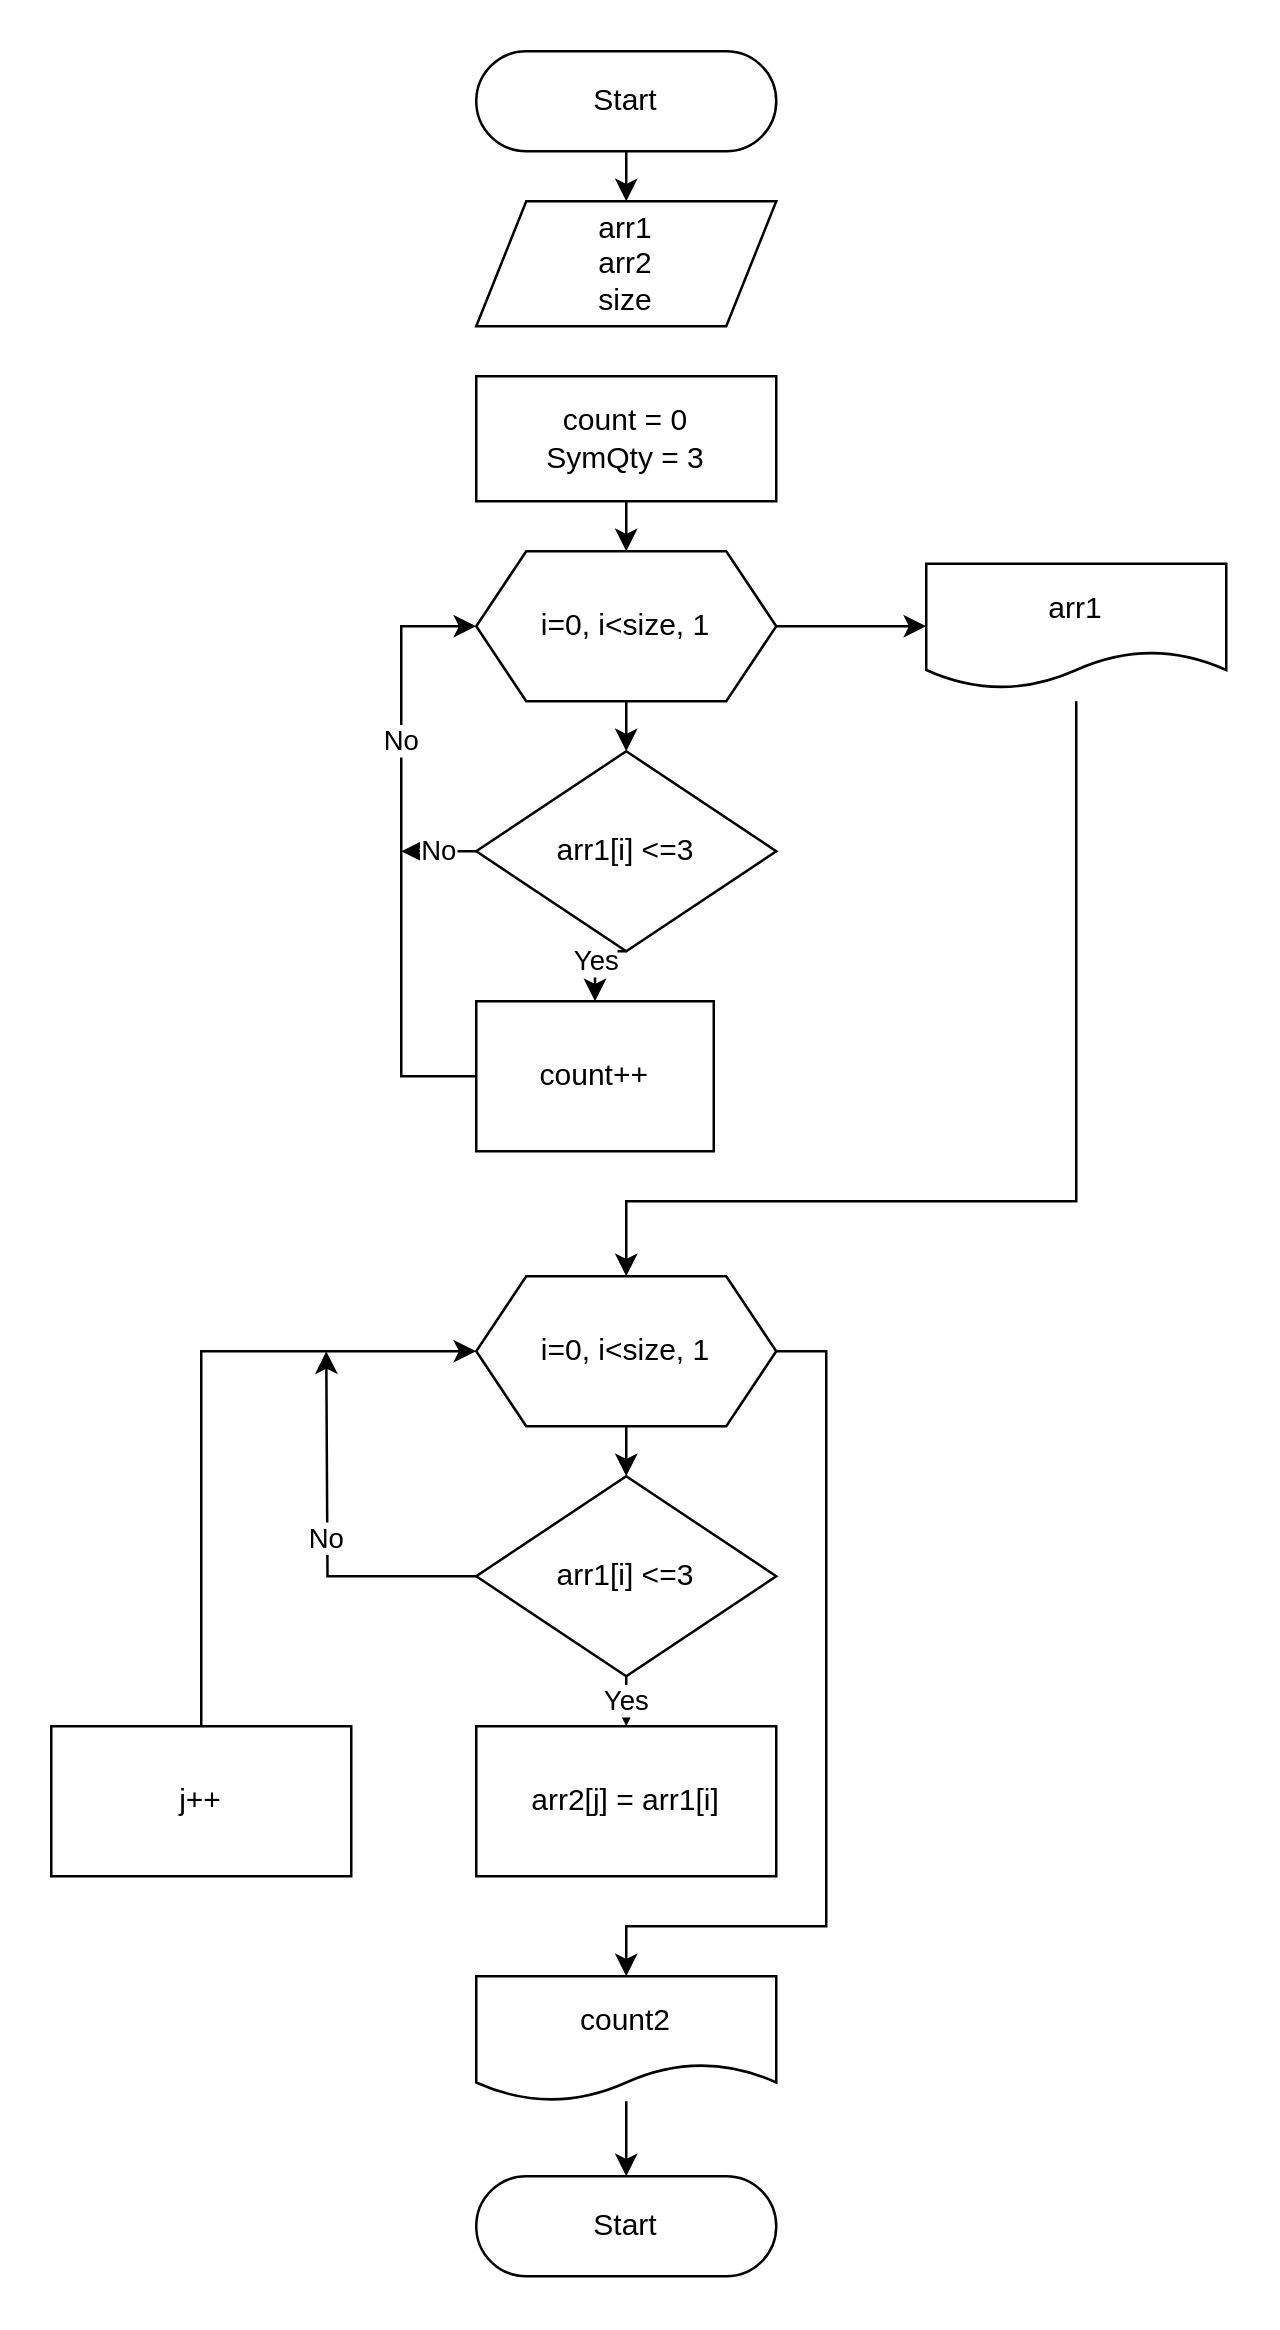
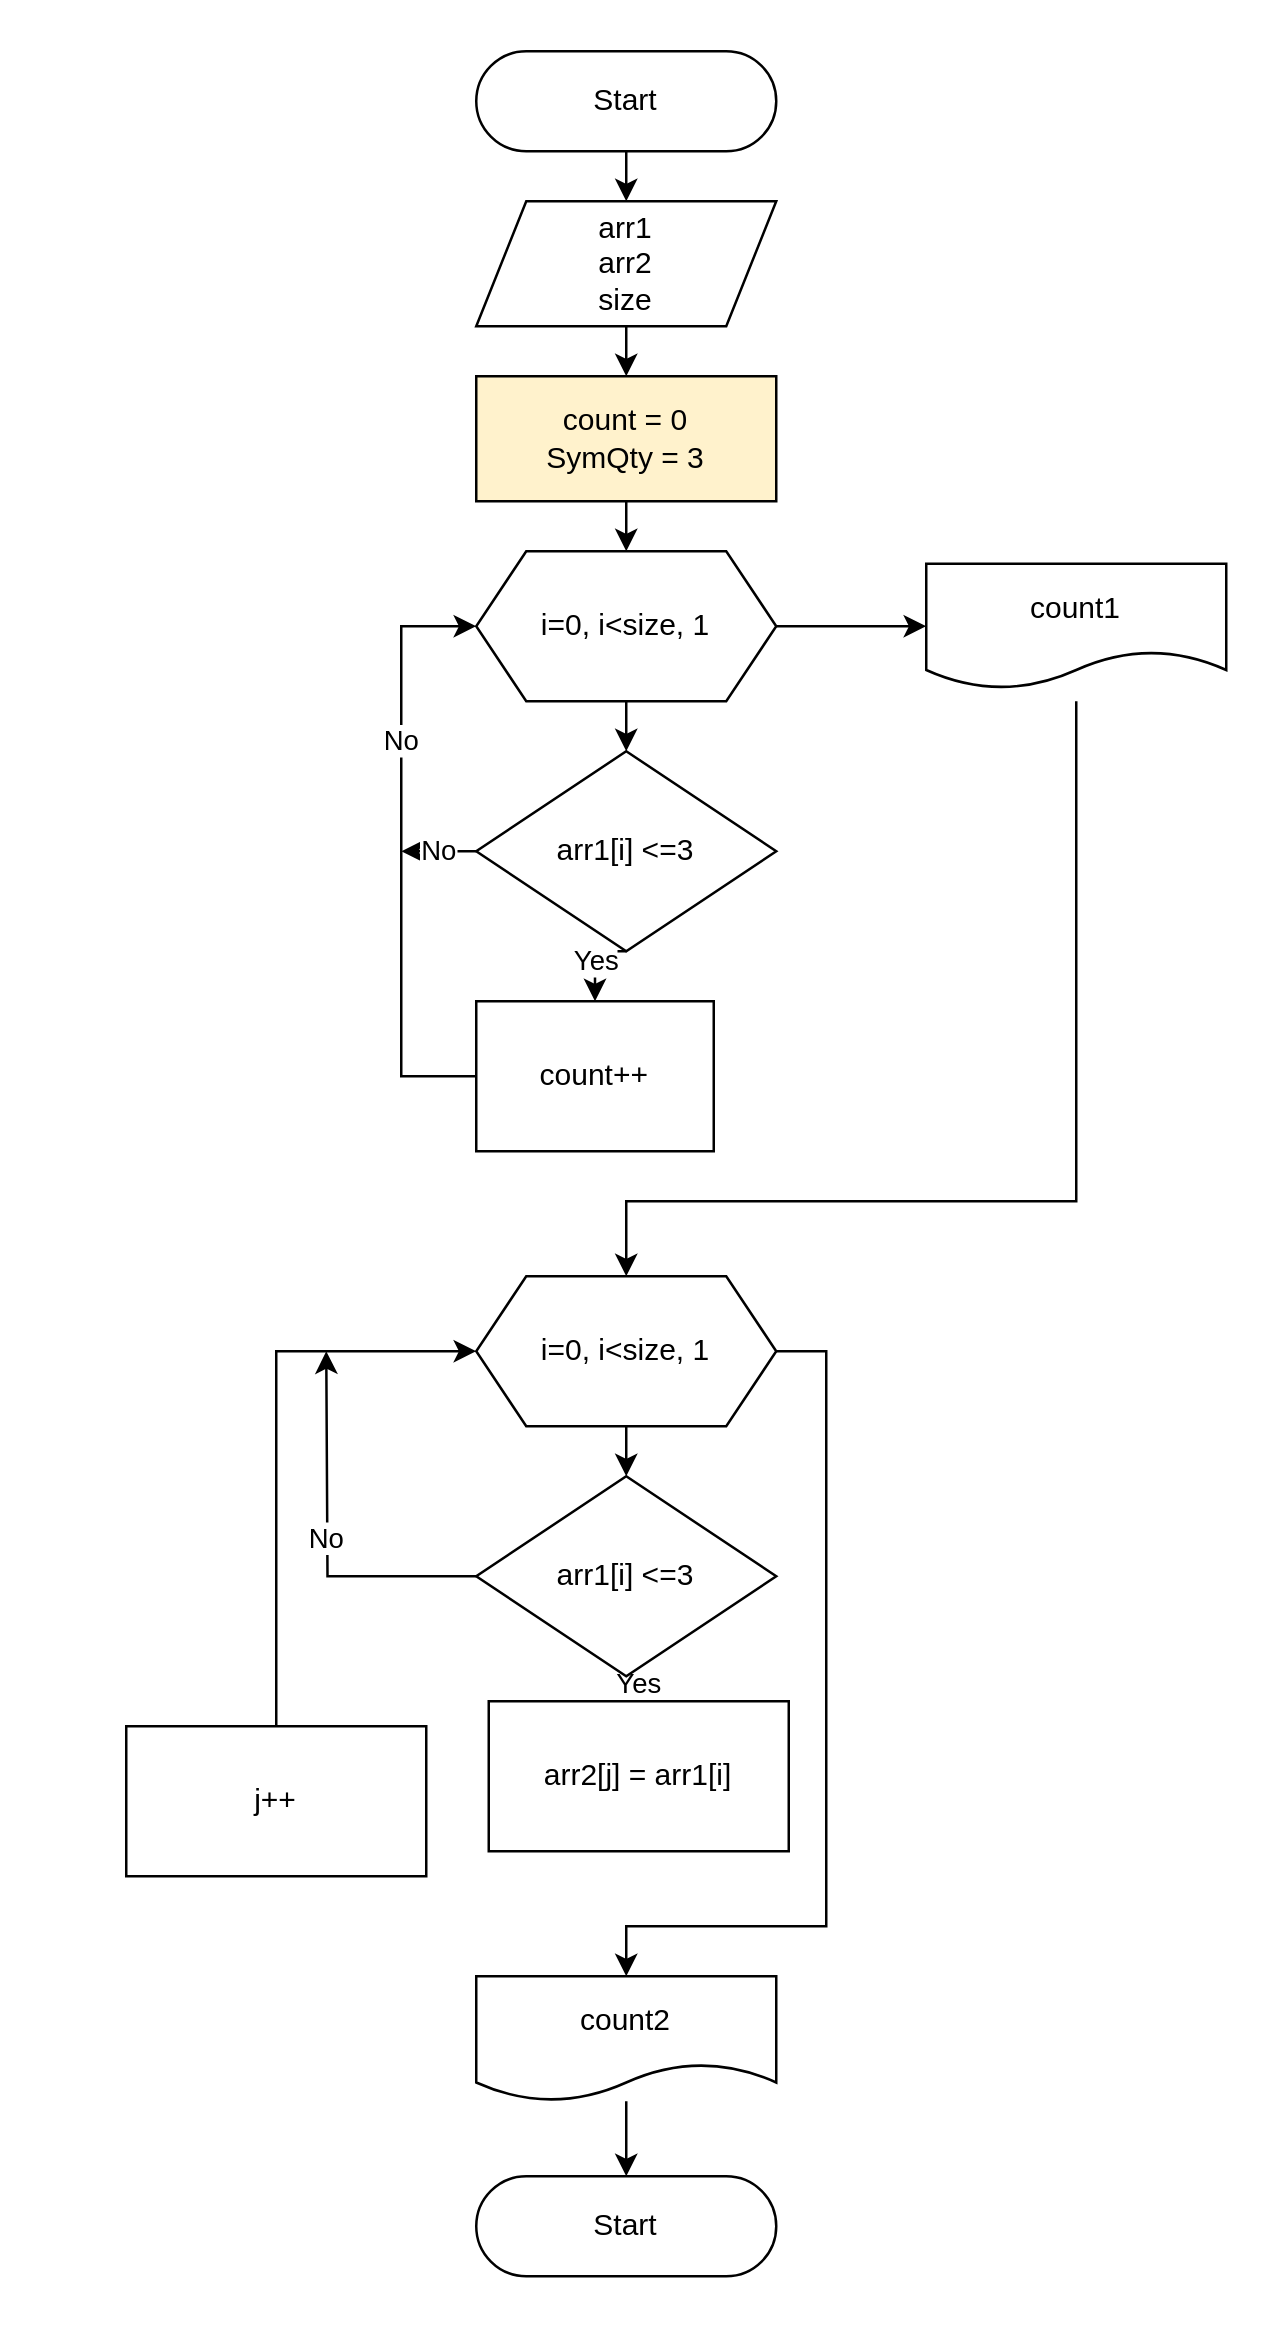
+ <mxCell id="4" style="edgeStyle=orthogonalEdgeStyle;rounded=0;orthogonalLoop=1;jettySize=auto;html=1;exitX=0.5;exitY=1;exitDx=0;exitDy=0;entryX=0.5;entryY=0;entryDx=0;entryDy=0;" edge="1" parent="1" source="5" target="7"><mxGeometry relative="1" as="geometry" /></mxCell>
- <mxCell id="7" value="count = 0&lt;br&gt;SymQty = 3" style="rounded=0;whiteSpace=wrap;html=1;" vertex="1" parent="1"><mxGeometry x="190" y="150" width="120" height="50" as="geometry" /></mxCell>
+ <mxCell id="7" value="count = 0&lt;br&gt;SymQty = 3" style="rounded=0;whiteSpace=wrap;html=1;fillColor=#fff2cc;" vertex="1" parent="1"><mxGeometry x="190" y="150" width="120" height="50" as="geometry" /></mxCell>
- <mxCell id="29" value="arr1" style="shape=document;whiteSpace=wrap;html=1;boundedLbl=1;" vertex="1" parent="1"><mxGeometry x="370" y="225" width="120" height="50" as="geometry" /></mxCell>
+ <mxCell id="29" value="count1" style="shape=document;whiteSpace=wrap;html=1;boundedLbl=1;" vertex="1" parent="1"><mxGeometry x="370" y="225" width="120" height="50" as="geometry" /></mxCell>
- <mxCell id="24" value="j++" style="rounded=0;whiteSpace=wrap;html=1;" vertex="1" parent="1"><mxGeometry x="20" y="690" width="120" height="60" as="geometry" /></mxCell>
+ <mxCell id="24" value="j++" style="rounded=0;whiteSpace=wrap;html=1;" vertex="1" parent="1"><mxGeometry x="50" y="690" width="120" height="60" as="geometry" /></mxCell>
- <mxCell id="22" value="arr2[j] = arr1[i]" style="rounded=0;whiteSpace=wrap;html=1;" vertex="1" parent="1"><mxGeometry x="190" y="690" width="120" height="60" as="geometry" /></mxCell>
+ <mxCell id="22" value="arr2[j] = arr1[i]" style="rounded=0;whiteSpace=wrap;html=1;" vertex="1" parent="1"><mxGeometry x="195" y="680" width="120" height="60" as="geometry" /></mxCell>
